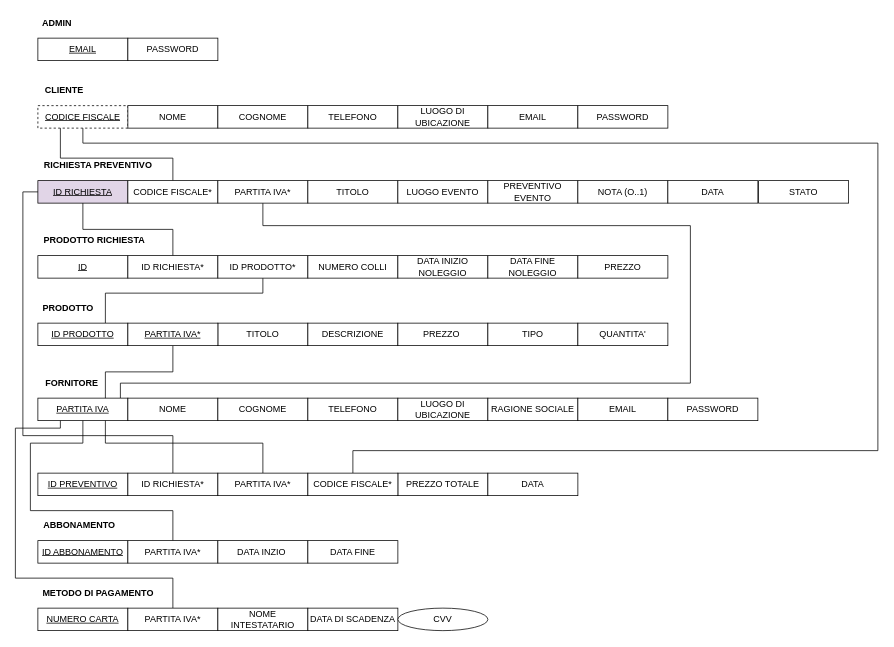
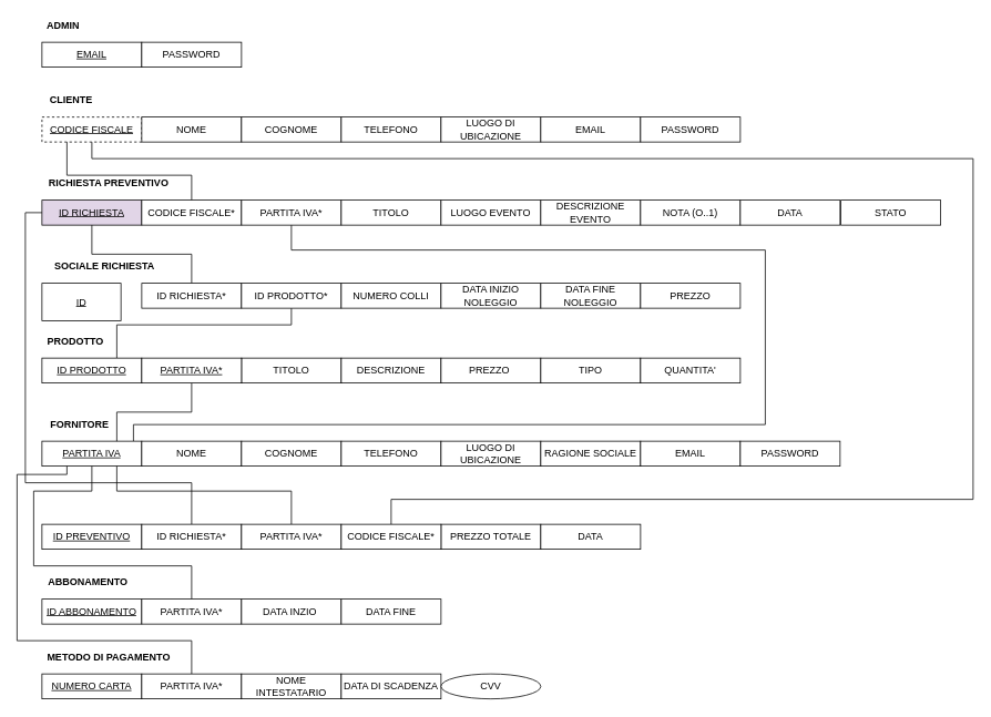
- <mxCell id="18" value="PREVENTIVO EVENTO" style="rounded=0;whiteSpace=wrap;html=1;" parent="1" vertex="1"><mxGeometry x="650" y="240" width="120" height="30" as="geometry" /></mxCell>
+ <mxCell id="18" value="DESCRIZIONE EVENTO" style="rounded=0;whiteSpace=wrap;html=1;" parent="1" vertex="1"><mxGeometry x="650" y="240" width="120" height="30" as="geometry" /></mxCell>
- <mxCell id="29" value="PRODOTTO RICHIESTA" style="text;html=1;align=center;verticalAlign=middle;resizable=0;points=[];autosize=1;fontStyle=1" parent="1" vertex="1"><mxGeometry x="50" y="310" width="150" height="20" as="geometry" /></mxCell>
+ <mxCell id="29" value="SOCIALE RICHIESTA" style="text;html=1;align=center;verticalAlign=middle;resizable=0;points=[];autosize=1;fontStyle=1" parent="1" vertex="1"><mxGeometry x="50" y="310" width="150" height="20" as="geometry" /></mxCell>
- <mxCell id="20" value="ID" style="rounded=0;whiteSpace=wrap;html=1;fontStyle=4" parent="1" vertex="1"><mxGeometry x="50" y="340" width="120" height="30" as="geometry" /></mxCell>
+ <mxCell id="20" value="ID" style="rounded=0;whiteSpace=wrap;html=1;fontStyle=4" parent="1" vertex="1"><mxGeometry x="50" y="340" width="95" height="45" as="geometry" /></mxCell>
